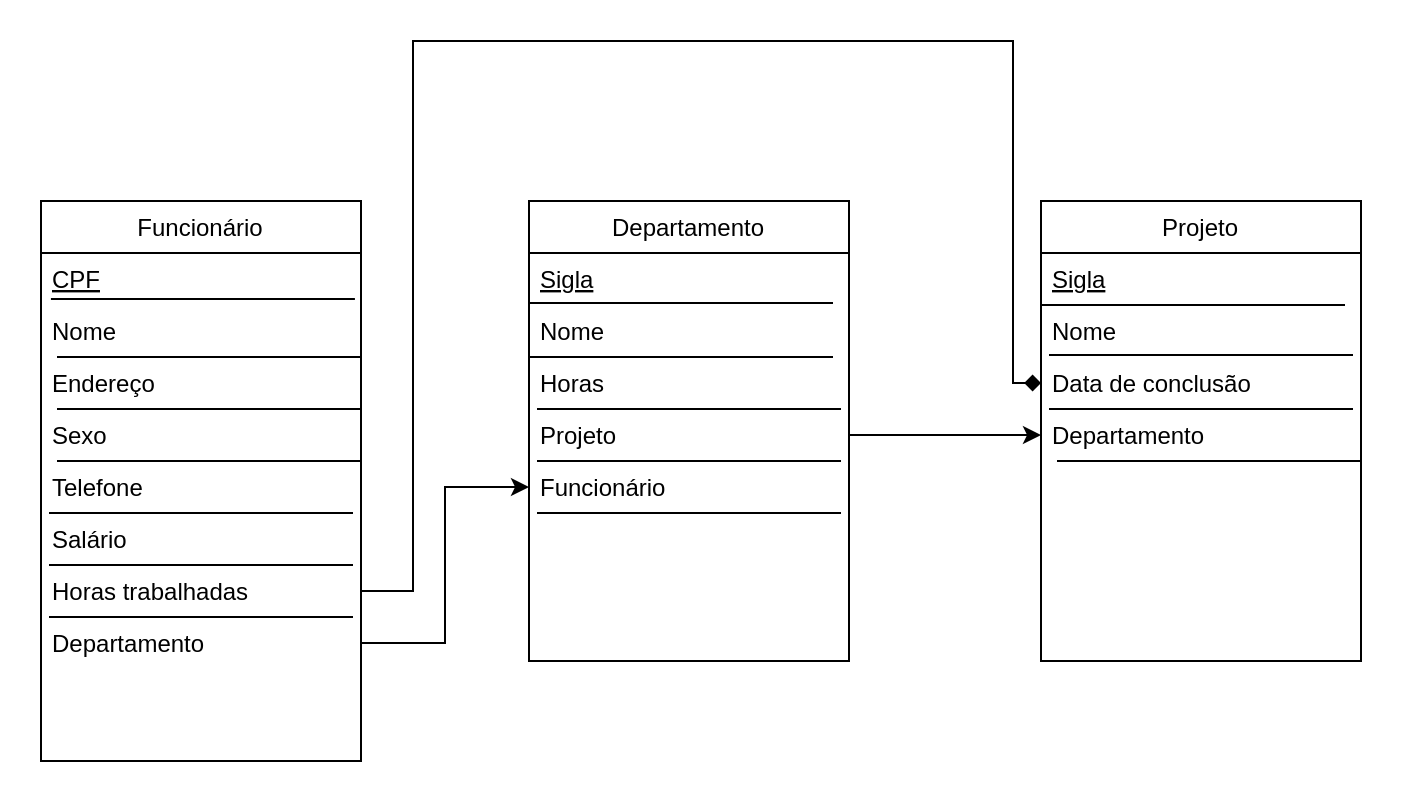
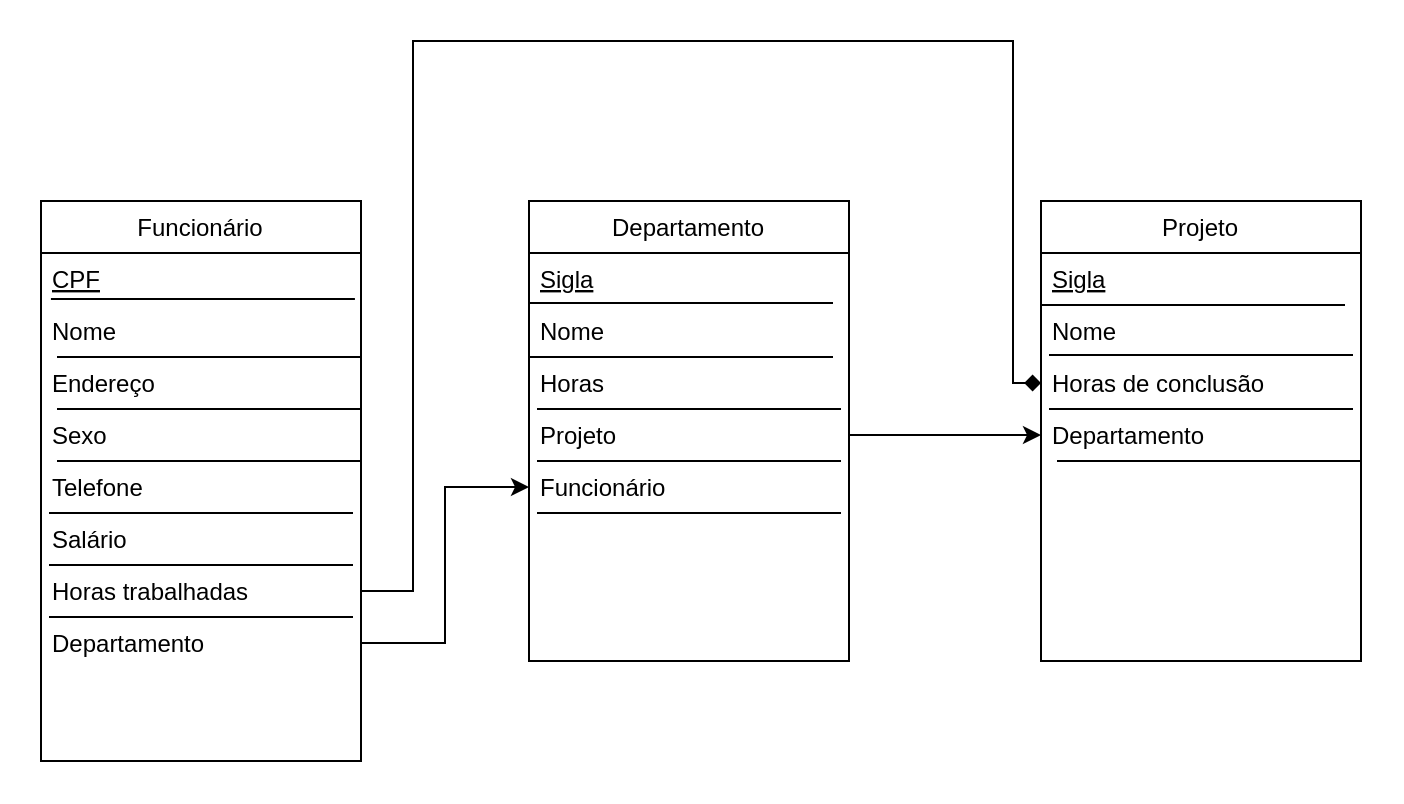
- <mxCell id="34" value="Data de conclusão" style="text;align=left;verticalAlign=top;spacingLeft=4;spacingRight=4;overflow=hidden;rotatable=0;points=[[0,0.5],[1,0.5]];portConstraint=eastwest;rounded=0;shadow=0;html=0;" vertex="1" parent="29"><mxGeometry y="78" width="160" height="26" as="geometry" /></mxCell>
+ <mxCell id="34" value="Horas de conclusão" style="text;align=left;verticalAlign=top;spacingLeft=4;spacingRight=4;overflow=hidden;rotatable=0;points=[[0,0.5],[1,0.5]];portConstraint=eastwest;rounded=0;shadow=0;html=0;" vertex="1" parent="29"><mxGeometry y="78" width="160" height="26" as="geometry" /></mxCell>
